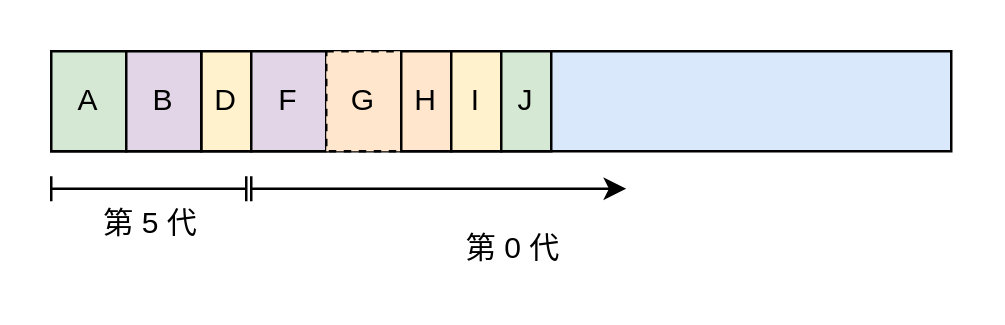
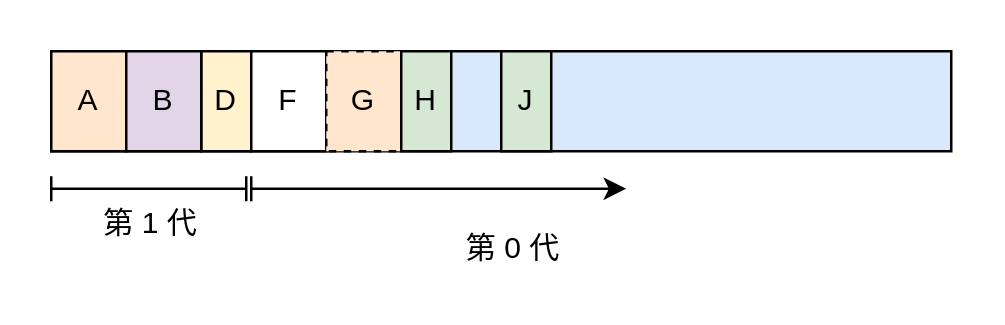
- <mxCell id="3" value="A" style="rounded=0;whiteSpace=wrap;html=1;fillColor=#d5e8d4;" parent="1" vertex="1"><mxGeometry x="20" y="20" width="30" height="40" as="geometry" /></mxCell>
+ <mxCell id="3" value="A" style="rounded=0;whiteSpace=wrap;html=1;fillColor=#ffe6cc;" parent="1" vertex="1"><mxGeometry x="20" y="20" width="30" height="40" as="geometry" /></mxCell>
- <mxCell id="14" value="F" style="rounded=0;whiteSpace=wrap;html=1;fillColor=#e1d5e7;" vertex="1" parent="1"><mxGeometry x="100" y="20" width="30" height="40" as="geometry" /></mxCell>
+ <mxCell id="14" value="F" style="rounded=0;whiteSpace=wrap;html=1;fillColor=#ffffff;" vertex="1" parent="1"><mxGeometry x="100" y="20" width="30" height="40" as="geometry" /></mxCell>
- <mxCell id="16" value="H" style="rounded=0;whiteSpace=wrap;html=1;fillColor=#ffe6cc;" vertex="1" parent="1"><mxGeometry x="160" y="20" width="20" height="40" as="geometry" /></mxCell>
+ <mxCell id="16" value="H" style="rounded=0;whiteSpace=wrap;html=1;fillColor=#d5e8d4;" vertex="1" parent="1"><mxGeometry x="160" y="20" width="20" height="40" as="geometry" /></mxCell>
- <mxCell id="17" value="I" style="rounded=0;whiteSpace=wrap;html=1;fillColor=#fff2cc;" vertex="1" parent="1"><mxGeometry x="180" y="20" width="20" height="40" as="geometry" /></mxCell>
- <mxCell id="13" value="第 5 代" style="text;html=1;strokeColor=none;fillColor=none;align=center;verticalAlign=middle;whiteSpace=wrap;rounded=0;" parent="1" vertex="1"><mxGeometry x="30" y="80" width="60" height="18" as="geometry" /></mxCell>
+ <mxCell id="13" value="第 1 代" style="text;html=1;strokeColor=none;fillColor=none;align=center;verticalAlign=middle;whiteSpace=wrap;rounded=0;" parent="1" vertex="1"><mxGeometry x="30" y="80" width="60" height="18" as="geometry" /></mxCell>
